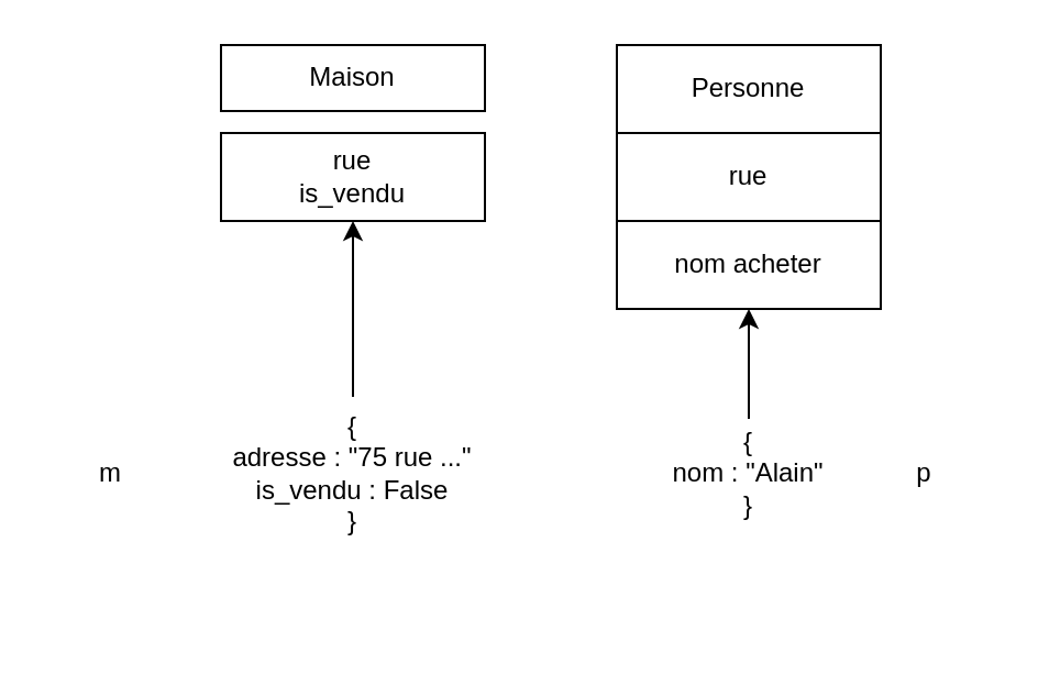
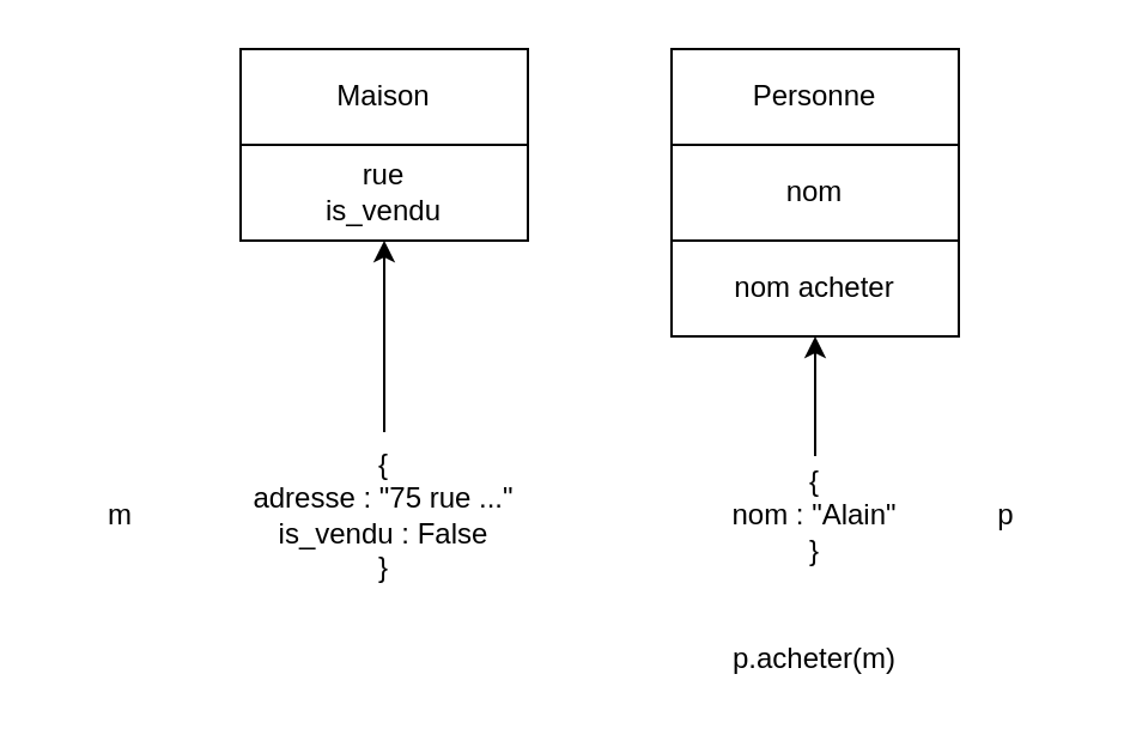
- <mxCell id="2" value="Maison" style="rounded=0;whiteSpace=wrap;html=1;" vertex="1" parent="1"><mxGeometry x="100" y="20" width="120" height="30" as="geometry" /></mxCell>
+ <mxCell id="2" value="Maison" style="rounded=0;whiteSpace=wrap;html=1;" vertex="1" parent="1"><mxGeometry x="100" y="20" width="120" height="40" as="geometry" /></mxCell>
- <mxCell id="5" value="rue" style="rounded=0;whiteSpace=wrap;html=1;" vertex="1" parent="1"><mxGeometry x="280" y="60" width="120" height="40" as="geometry" /></mxCell>
+ <mxCell id="5" value="nom" style="rounded=0;whiteSpace=wrap;html=1;" vertex="1" parent="1"><mxGeometry x="280" y="60" width="120" height="40" as="geometry" /></mxCell>
+ <mxCell id="13" value="p.acheter(m)" style="text;html=1;strokeColor=none;fillColor=none;align=center;verticalAlign=middle;whiteSpace=wrap;rounded=0;" vertex="1" parent="1"><mxGeometry x="310" y="260" width="60" height="30" as="geometry" /></mxCell>
